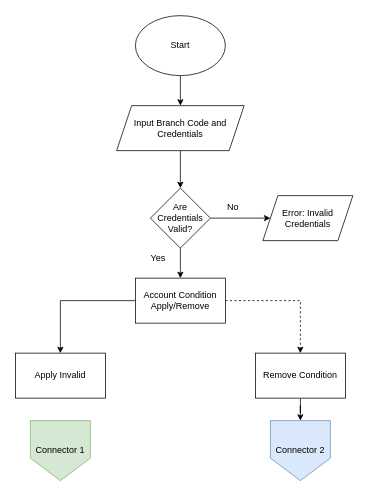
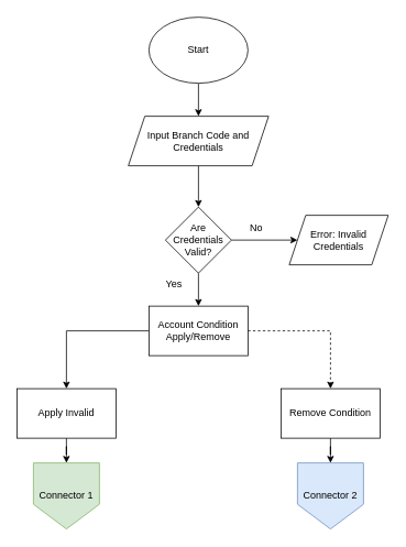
+ <mxCell id="13" value="" style="edgeStyle=orthogonalEdgeStyle;rounded=0;orthogonalLoop=1;jettySize=auto;html=1;" parent="1" source="14" target="17" edge="1"><mxGeometry relative="1" as="geometry" /></mxCell>
